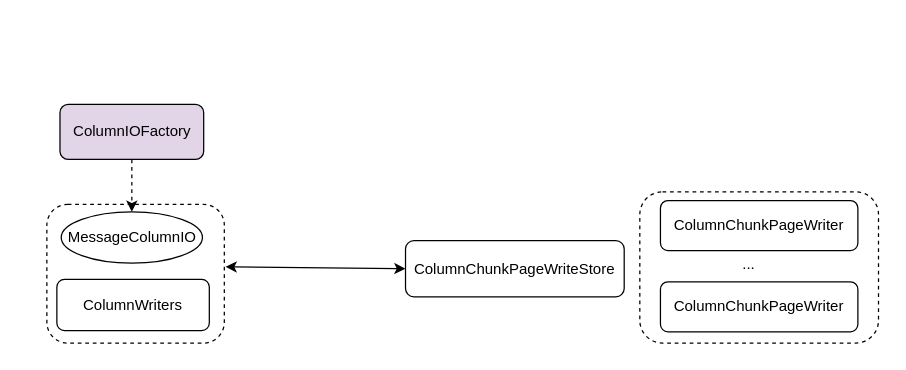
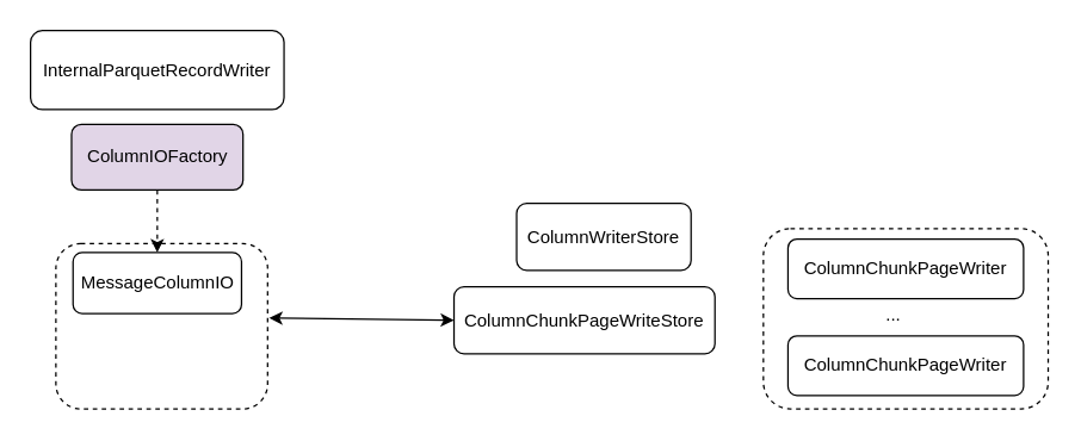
+ <mxCell id="4" value="InternalParquetRecordWriter" style="rounded=1;whiteSpace=wrap;html=1;" vertex="1" parent="1"><mxGeometry x="20" y="20" width="170" height="53" as="geometry" /></mxCell>
+ <mxCell id="14" value="ColumnWriterStore" style="rounded=1;whiteSpace=wrap;html=1;" vertex="1" parent="1"><mxGeometry x="346" y="136" width="117" height="45" as="geometry" /></mxCell>
- <mxCell id="11" value="MessageColumnIO" style="ellipse;whiteSpace=wrap;html=1;" vertex="1" parent="1"><mxGeometry x="48.5" y="169" width="113" height="41" as="geometry" /></mxCell>
+ <mxCell id="11" value="MessageColumnIO" style="rounded=1;whiteSpace=wrap;html=1;" vertex="1" parent="1"><mxGeometry x="48.5" y="169" width="113" height="41" as="geometry" /></mxCell>
- <mxCell id="5" value="ColumnChunkPageWriteStore" style="rounded=1;whiteSpace=wrap;html=1;" vertex="1" parent="1"><mxGeometry x="324" y="192" width="175" height="45" as="geometry" /></mxCell>
+ <mxCell id="5" value="ColumnChunkPageWriteStore" style="rounded=1;whiteSpace=wrap;html=1;" vertex="1" parent="1"><mxGeometry x="304" y="192" width="175" height="45" as="geometry" /></mxCell>
- <mxCell id="12" value="ColumnWriters" style="rounded=1;whiteSpace=wrap;html=1;" vertex="1" parent="1"><mxGeometry x="45" y="223" width="122" height="41" as="geometry" /></mxCell>
